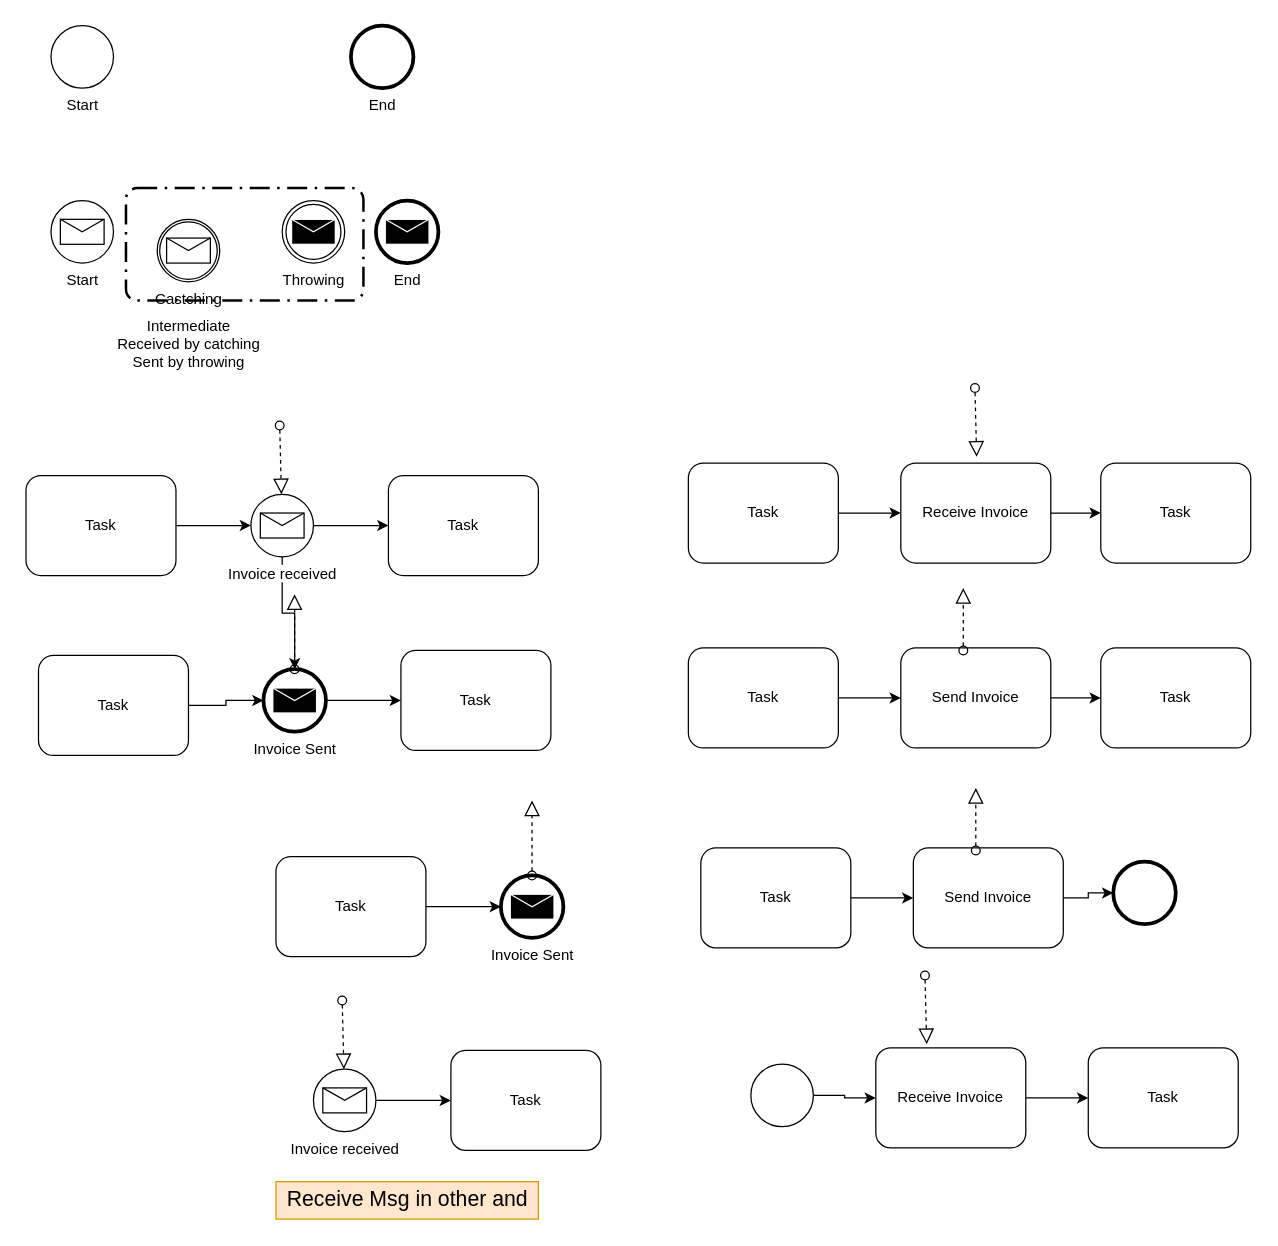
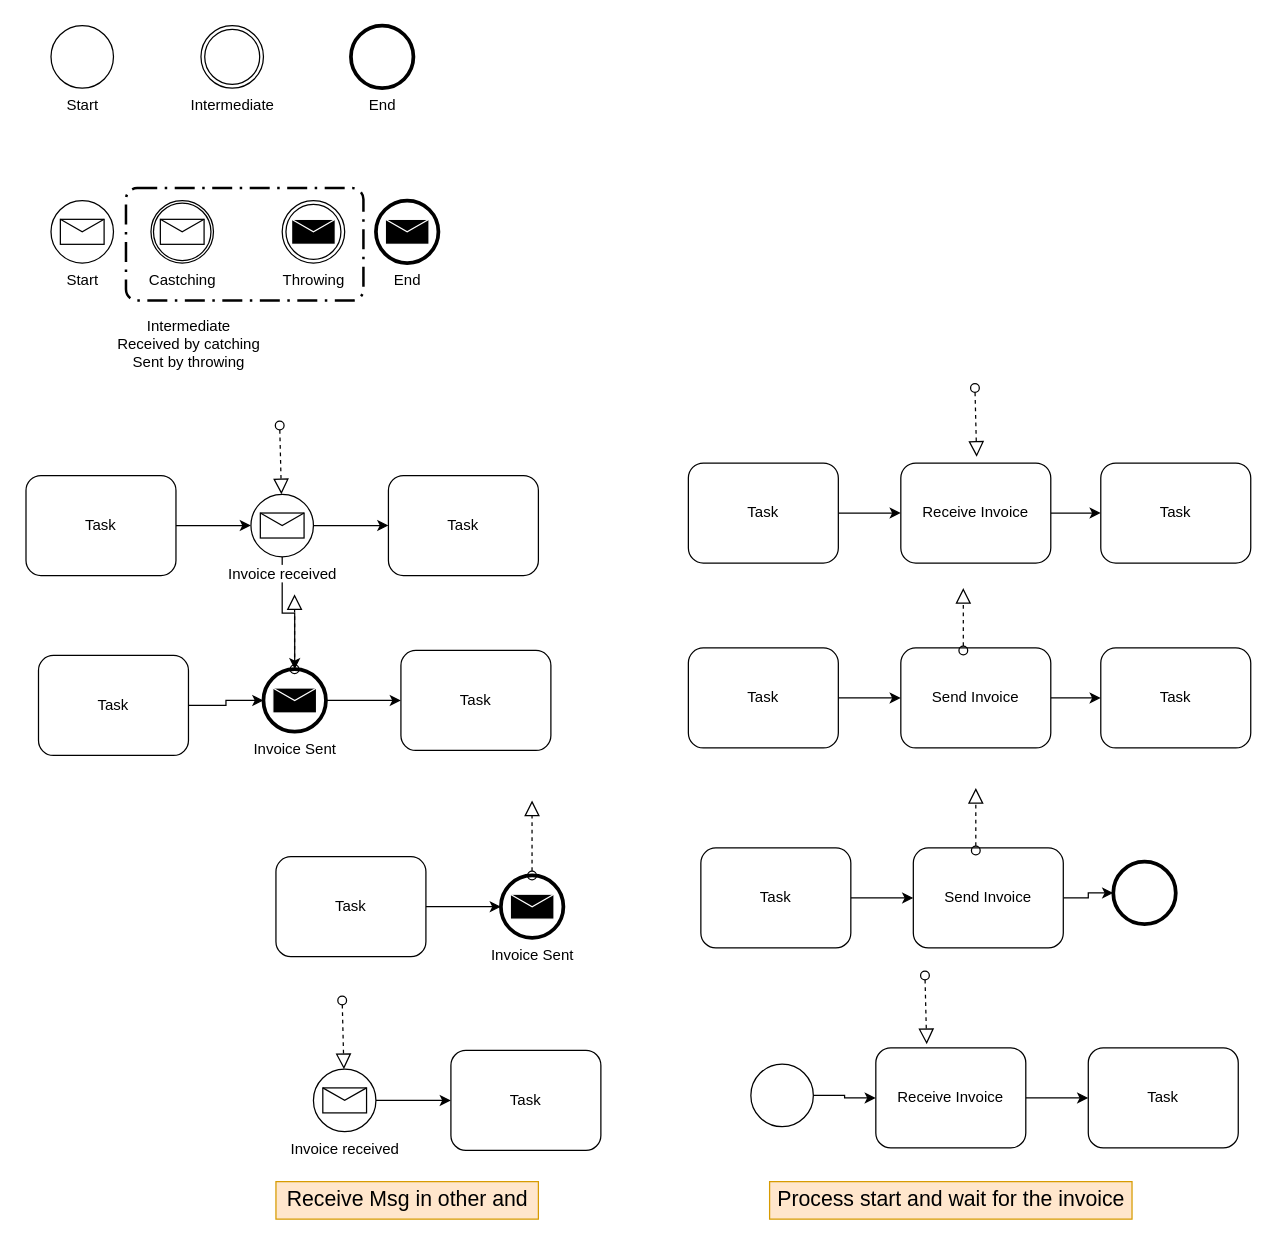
+ <mxCell id="3" value="Intermediate" style="shape=mxgraph.bpmn.shape;html=1;verticalLabelPosition=bottom;labelBackgroundColor=#ffffff;verticalAlign=top;align=center;perimeter=ellipsePerimeter;outlineConnect=0;outline=throwing;symbol=general;" vertex="1" parent="1"><mxGeometry x="160" y="20" width="50" height="50" as="geometry" /></mxCell>
- <mxCell id="6" value="Castching" style="shape=mxgraph.bpmn.shape;html=1;verticalLabelPosition=bottom;labelBackgroundColor=#ffffff;verticalAlign=top;align=center;perimeter=ellipsePerimeter;outlineConnect=0;outline=catching;symbol=message;" vertex="1" parent="1"><mxGeometry x="125" y="175" width="50" height="50" as="geometry" /></mxCell>
+ <mxCell id="6" value="Castching" style="shape=mxgraph.bpmn.shape;html=1;verticalLabelPosition=bottom;labelBackgroundColor=#ffffff;verticalAlign=top;align=center;perimeter=ellipsePerimeter;outlineConnect=0;outline=catching;symbol=message;" vertex="1" parent="1"><mxGeometry x="120" y="160" width="50" height="50" as="geometry" /></mxCell>
+ <mxCell id="61" value="Process start and wait for the invoice" style="text;html=1;align=center;verticalAlign=middle;resizable=0;points=[];autosize=1;fontSize=17;fillColor=#ffe6cc;strokeColor=#d79b00;" vertex="1" parent="1"><mxGeometry x="615" y="945" width="290" height="30" as="geometry" /></mxCell>
